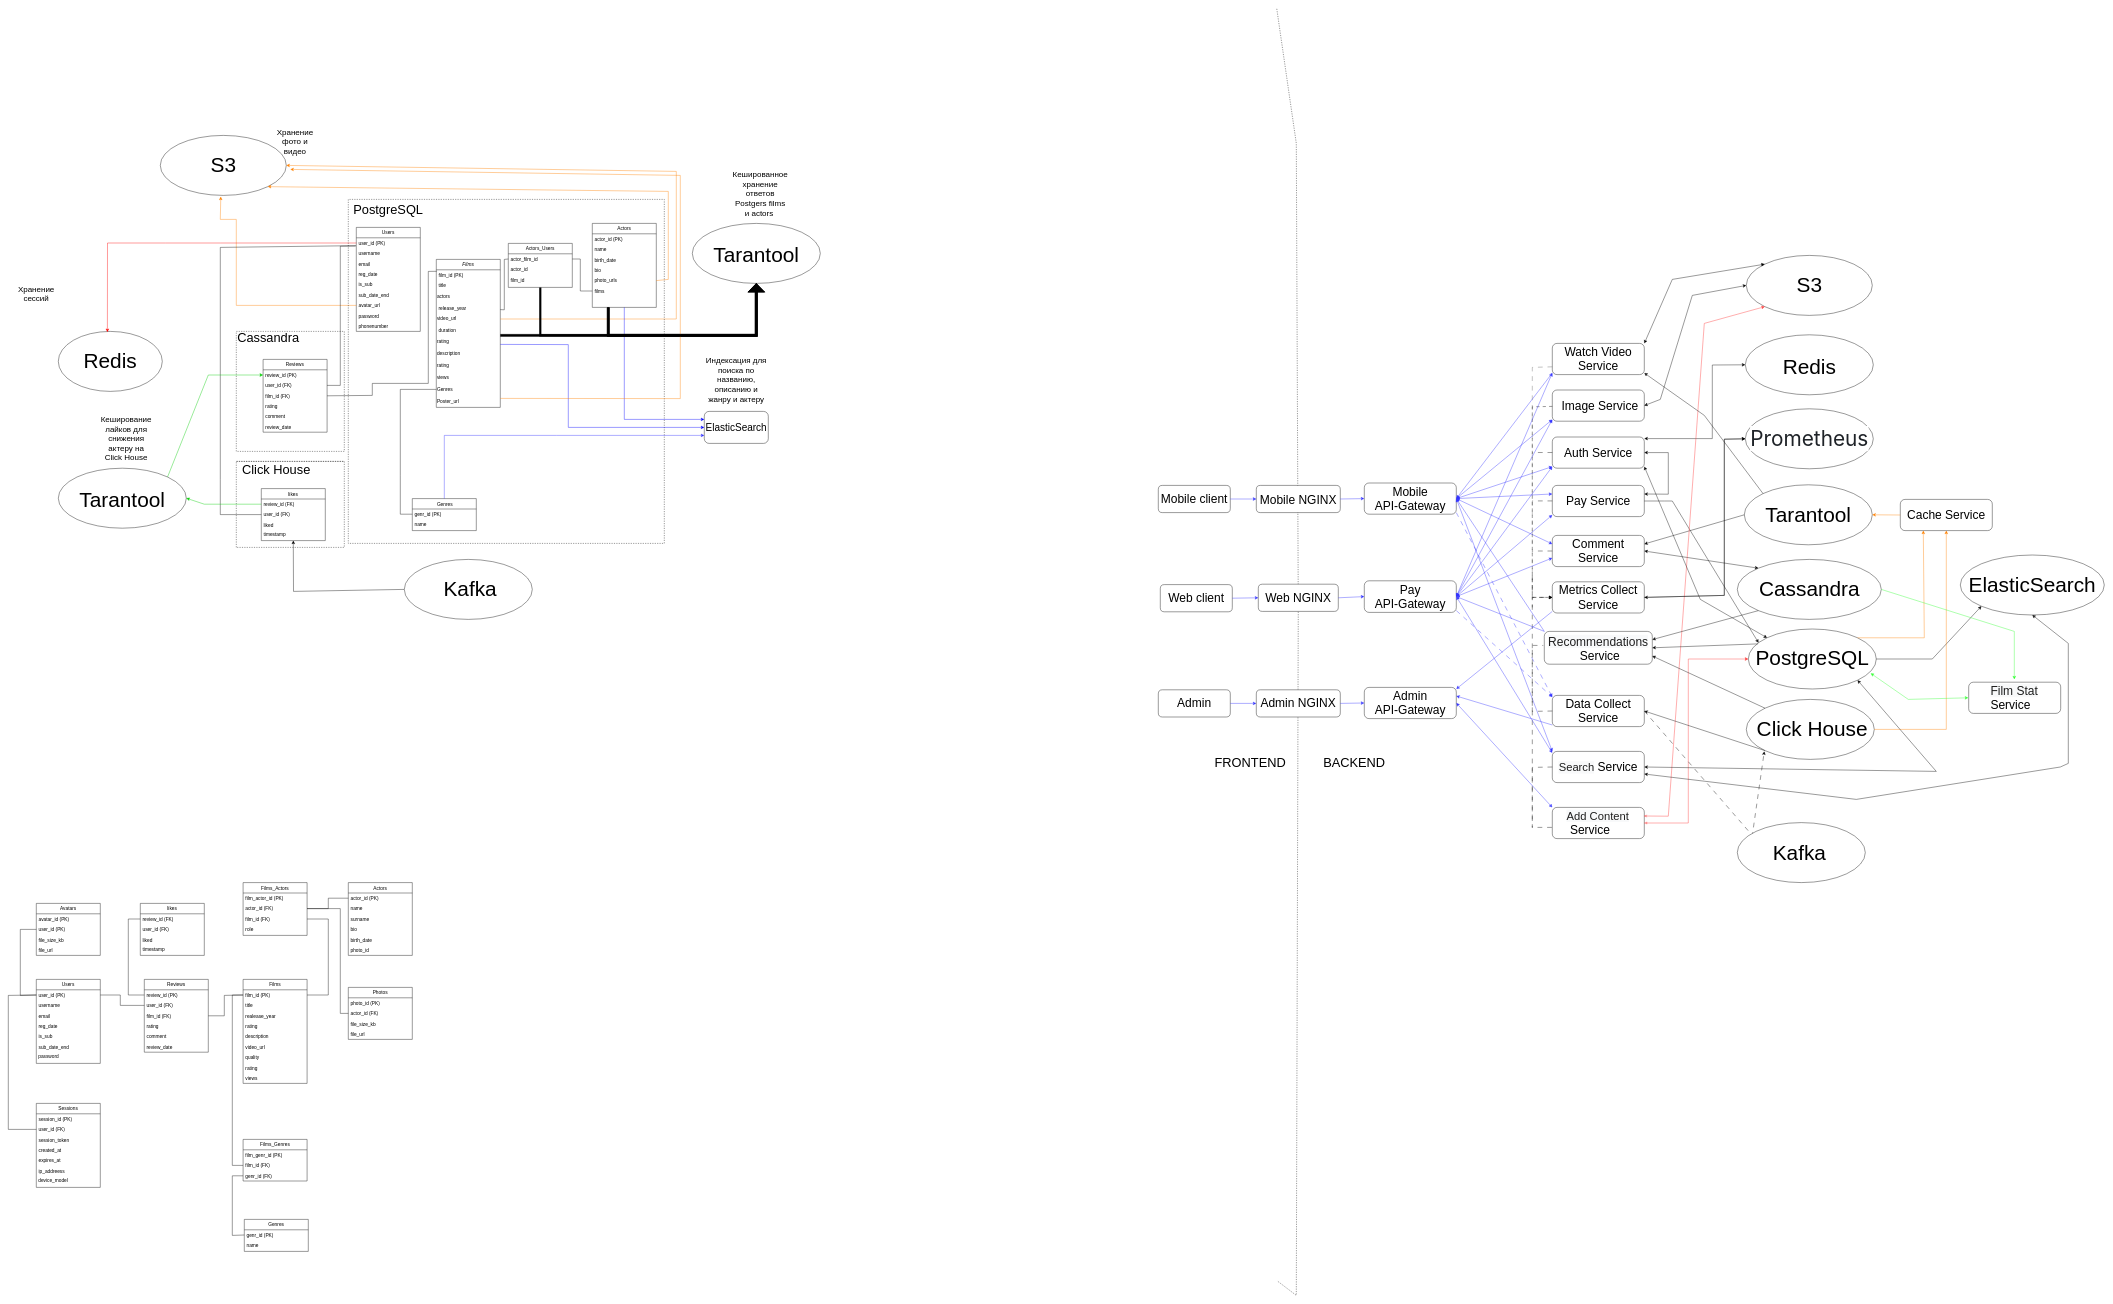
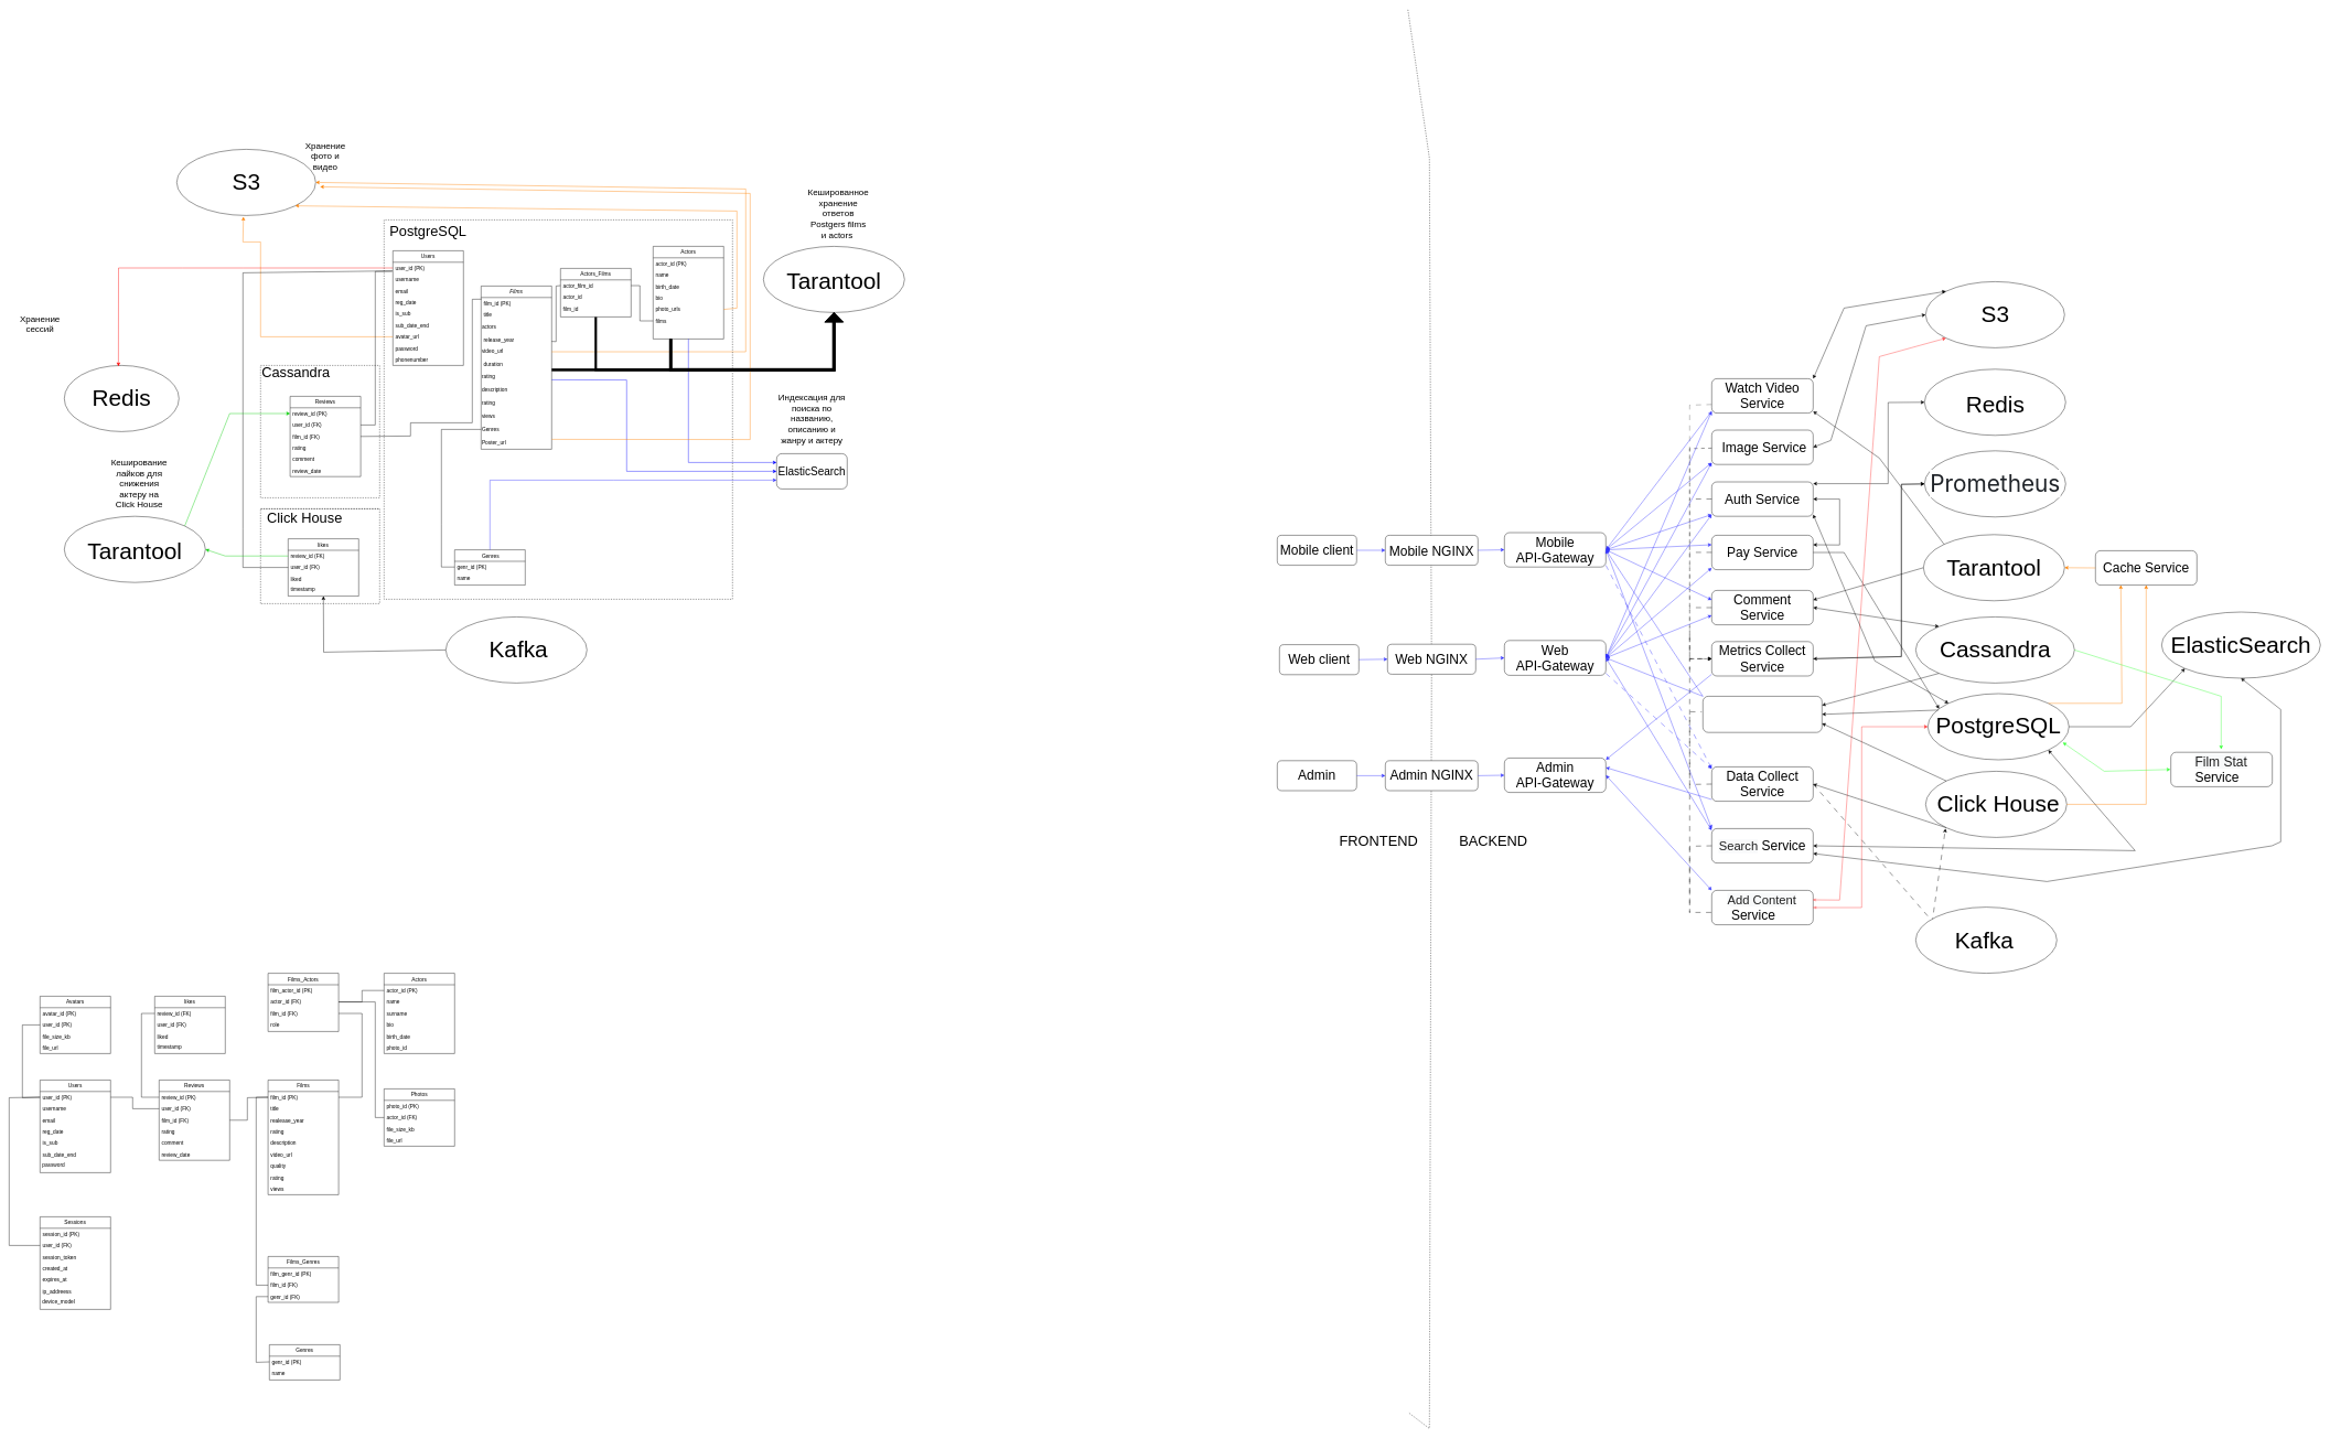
- <mxCell id="63" value="Actors_Users" style="swimlane;fontStyle=0;align=center;verticalAlign=top;childLayout=stackLayout;horizontal=1;startSize=26;horizontalStack=0;resizeParent=1;resizeLast=0;collapsible=1;marginBottom=0;rounded=0;shadow=0;strokeWidth=1;" parent="1" vertex="1"><mxGeometry x="1270" y="608" width="160" height="110" as="geometry"><mxRectangle x="508" y="120" width="160" height="26" as="alternateBounds" /></mxGeometry></mxCell>
+ <mxCell id="63" value="Actors_Films" style="swimlane;fontStyle=0;align=center;verticalAlign=top;childLayout=stackLayout;horizontal=1;startSize=26;horizontalStack=0;resizeParent=1;resizeLast=0;collapsible=1;marginBottom=0;rounded=0;shadow=0;strokeWidth=1;" parent="1" vertex="1"><mxGeometry x="1270" y="608" width="160" height="110" as="geometry"><mxRectangle x="508" y="120" width="160" height="26" as="alternateBounds" /></mxGeometry></mxCell>
- <mxCell id="190" value="&lt;span style=&quot;font-size: 30px;&quot;&gt;Pay&lt;br&gt;API-Gateway&lt;/span&gt;" style="text;html=1;align=center;verticalAlign=middle;whiteSpace=wrap;rounded=0;" parent="1" vertex="1"><mxGeometry x="3410" y="1456" width="230" height="70" as="geometry" /></mxCell>
+ <mxCell id="190" value="&lt;span style=&quot;font-size: 30px;&quot;&gt;Web&lt;br&gt;API-Gateway&lt;/span&gt;" style="text;html=1;align=center;verticalAlign=middle;whiteSpace=wrap;rounded=0;" parent="1" vertex="1"><mxGeometry x="3410" y="1456" width="230" height="70" as="geometry" /></mxCell>
- <mxCell id="200" value="&lt;span style=&quot;background-color: rgb(248, 249, 250); color: rgb(31, 31, 31); font-family: inherit; font-size: 30px; text-align: left;&quot;&gt;Recommendations&lt;/span&gt;&lt;div&gt;&lt;span style=&quot;font-size: 30px;&quot;&gt;&amp;nbsp;Service&lt;/span&gt;&lt;/div&gt;" style="text;html=1;align=center;verticalAlign=middle;whiteSpace=wrap;rounded=0;" parent="1" vertex="1"><mxGeometry x="3880" y="1586" width="230" height="70" as="geometry" /></mxCell>
